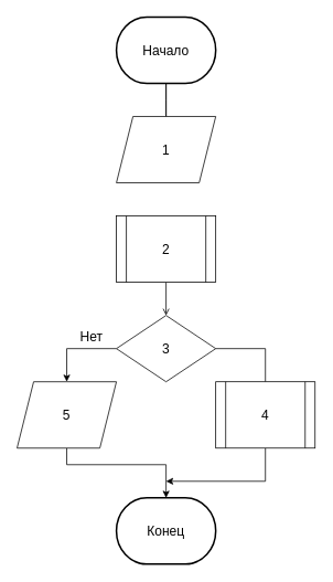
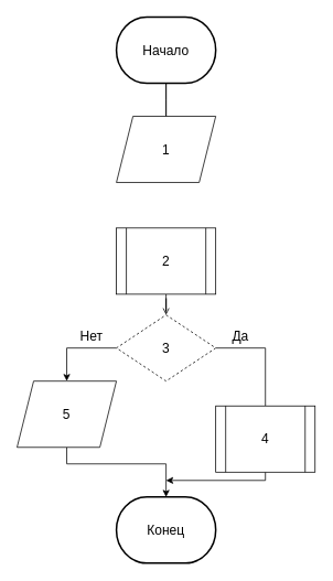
- <mxCell id="8" value="2" style="shape=process;whiteSpace=wrap;html=1;backgroundOutline=1;fontSize=16;" vertex="1" parent="1"><mxGeometry x="140" y="260" width="120" height="80" as="geometry" /></mxCell>
+ <mxCell id="8" value="2" style="shape=process;whiteSpace=wrap;html=1;backgroundOutline=1;fontSize=16;" vertex="1" parent="1"><mxGeometry x="140" y="275" width="120" height="80" as="geometry" /></mxCell>
+ <mxCell id="16" value="Да" style="text;html=1;strokeColor=none;fillColor=none;align=center;verticalAlign=middle;whiteSpace=wrap;rounded=0;fontSize=16;" vertex="1" parent="1"><mxGeometry x="260" y="390" width="60" height="30" as="geometry" /></mxCell>
- <mxCell id="11" value="&lt;div&gt;3&lt;/div&gt;" style="rhombus;whiteSpace=wrap;html=1;fontSize=16;" vertex="1" parent="1"><mxGeometry x="140" y="380" width="120" height="80" as="geometry" /></mxCell>
+ <mxCell id="11" value="&lt;div&gt;3&lt;/div&gt;" style="rhombus;whiteSpace=wrap;html=1;fontSize=16;dashed=1;" vertex="1" parent="1"><mxGeometry x="140" y="380" width="120" height="80" as="geometry" /></mxCell>
- <mxCell id="13" value="4" style="shape=process;whiteSpace=wrap;html=1;backgroundOutline=1;fontSize=16;" vertex="1" parent="1"><mxGeometry x="260" y="460" width="120" height="80" as="geometry" /></mxCell>
+ <mxCell id="13" value="4" style="shape=process;whiteSpace=wrap;html=1;backgroundOutline=1;fontSize=16;" vertex="1" parent="1"><mxGeometry x="260" y="490" width="120" height="80" as="geometry" /></mxCell>
